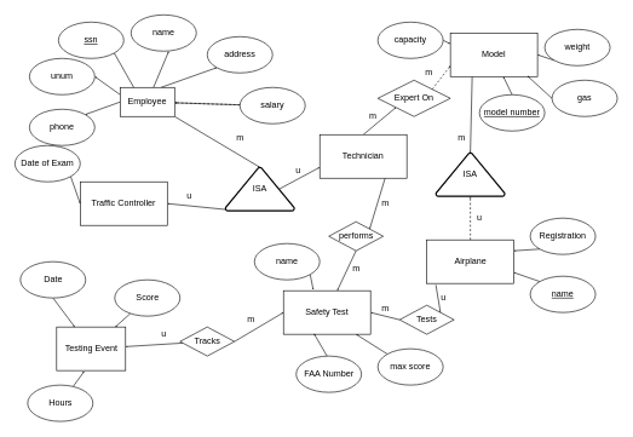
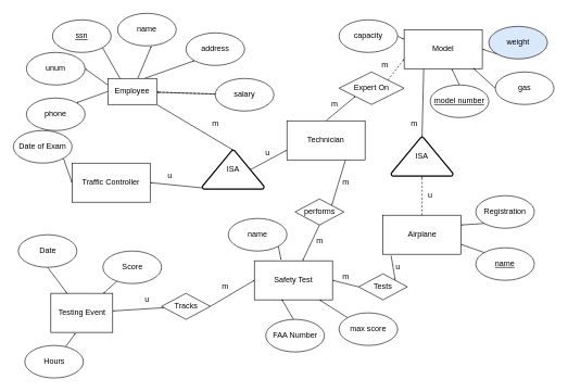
- <mxCell id="33" value="weight" style="ellipse;whiteSpace=wrap;html=1;" vertex="1" parent="1"><mxGeometry x="750" y="40" width="90" height="50" as="geometry" /></mxCell>
+ <mxCell id="33" value="weight" style="ellipse;whiteSpace=wrap;html=1;fillColor=#dae8fc;" vertex="1" parent="1"><mxGeometry x="750" y="40" width="90" height="50" as="geometry" /></mxCell>
